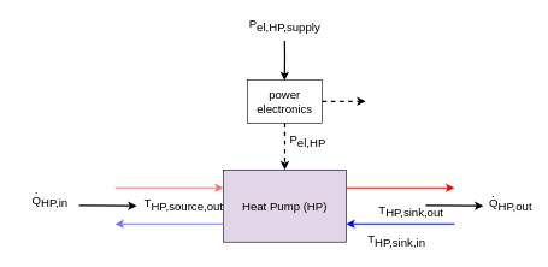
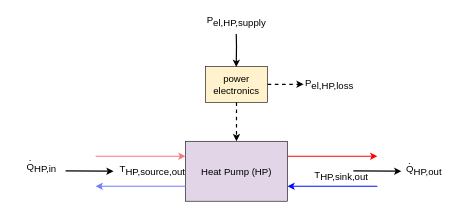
- <mxCell id="18" value="&lt;font color=&quot;#000000&quot;&gt;power electronics&lt;/font&gt;" style="rounded=0;whiteSpace=wrap;html=1;fontSize=16;fontColor=#FF4A4A;" parent="1" vertex="1"><mxGeometry x="342" y="110" width="104" height="60" as="geometry" /></mxCell>
+ <mxCell id="18" value="&lt;font color=&quot;#000000&quot;&gt;power electronics&lt;/font&gt;" style="rounded=0;whiteSpace=wrap;html=1;fontSize=16;fontColor=#FF4A4A;fillColor=#fff2cc;" parent="1" vertex="1"><mxGeometry x="342" y="110" width="104" height="60" as="geometry" /></mxCell>
+ <mxCell id="22" value="&lt;span style=&quot;font-size: 16px;&quot;&gt;P&lt;sub style=&quot;font-size: 16px;&quot;&gt;el,HP,loss&lt;/sub&gt;&lt;/span&gt;" style="text;html=1;strokeColor=none;fillColor=none;align=center;verticalAlign=middle;whiteSpace=wrap;rounded=0;fontSize=16;" parent="1" vertex="1"><mxGeometry x="519" y="125" width="60" height="30" as="geometry" /></mxCell>
- <mxCell id="12" value="&lt;span style=&quot;font-size: 16px;&quot;&gt;P&lt;sub style=&quot;font-size: 16px;&quot;&gt;el,HP&lt;/sub&gt;&lt;/span&gt;" style="text;html=1;strokeColor=none;fillColor=none;align=center;verticalAlign=middle;whiteSpace=wrap;rounded=0;fontSize=16;" parent="1" vertex="1"><mxGeometry x="396" y="180" width="60" height="30" as="geometry" /></mxCell>
- <mxCell id="17" value="T&lt;sub style=&quot;font-size: 16px;&quot;&gt;HP,sink,in&lt;/sub&gt;" style="text;html=1;strokeColor=none;fillColor=none;align=center;verticalAlign=middle;whiteSpace=wrap;rounded=0;fontSize=16;" parent="1" vertex="1"><mxGeometry x="519" y="318" width="60" height="30" as="geometry" /></mxCell>
